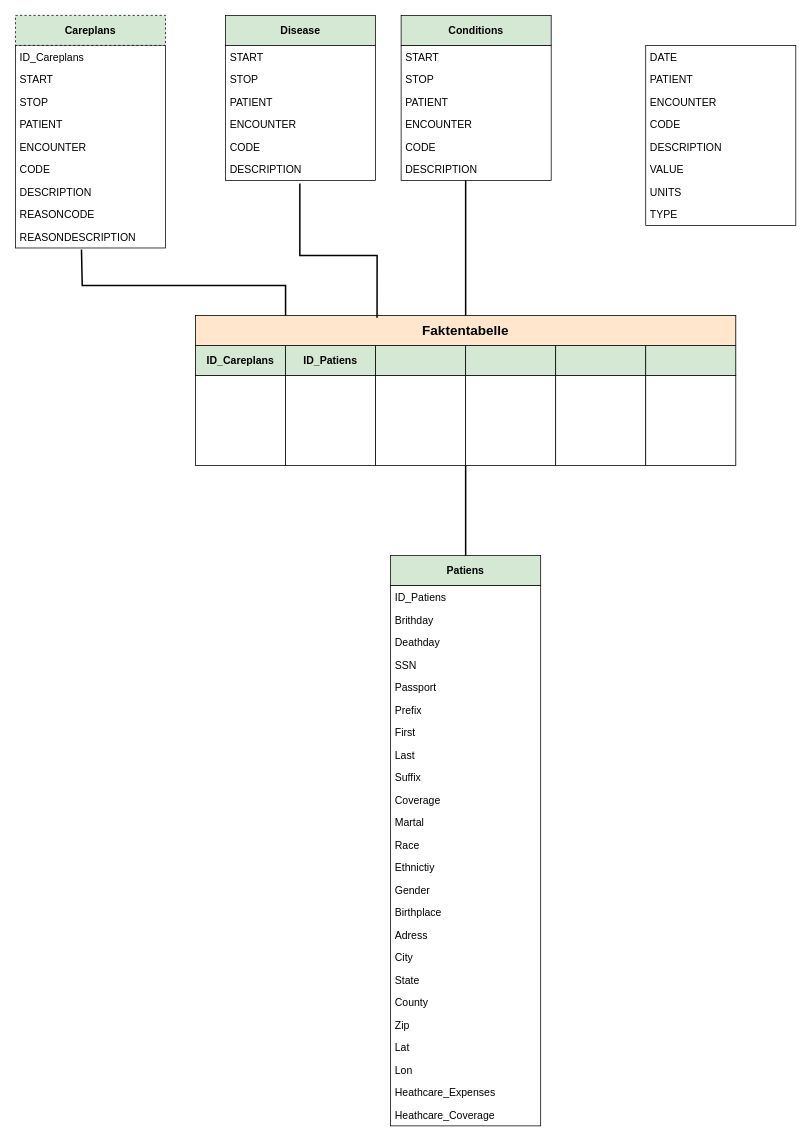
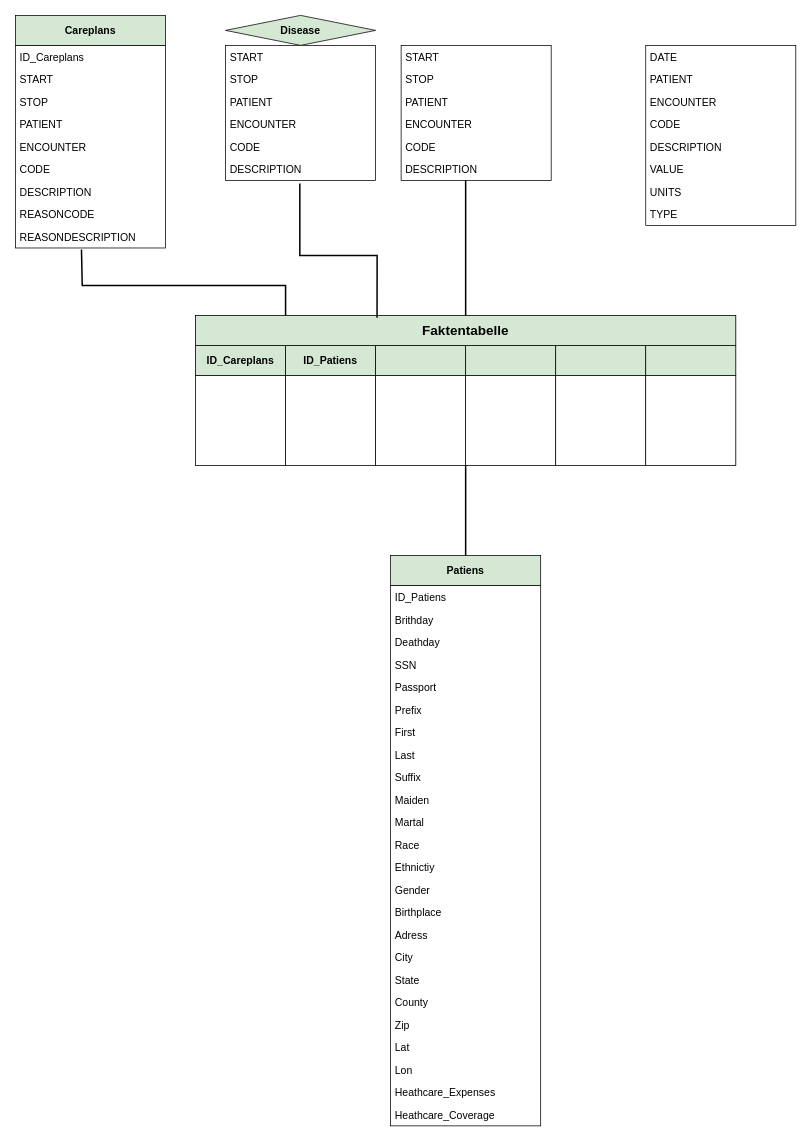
- <mxCell id="70" value="&lt;b&gt;Careplans&lt;/b&gt;" style="rounded=0;whiteSpace=wrap;html=1;fontSize=14;fillColor=#d5e8d4;strokeColor=#000000;container=0;dashed=1;" vertex="1" parent="62"><mxGeometry width="200" height="40" as="geometry" /></mxCell>
+ <mxCell id="70" value="&lt;b&gt;Careplans&lt;/b&gt;" style="rounded=0;whiteSpace=wrap;html=1;fontSize=14;fillColor=#d5e8d4;strokeColor=#000000;container=0;" vertex="1" parent="62"><mxGeometry width="200" height="40" as="geometry" /></mxCell>
- <mxCell id="54" value="&lt;div style=&quot;font-size: 14px; line-height: 19px;&quot;&gt;&lt;div&gt;&lt;b&gt;&lt;font face=&quot;Helvetica&quot;&gt;&lt;span style=&quot;background-color: transparent;&quot;&gt;Disease&lt;/span&gt;&lt;/font&gt;&lt;/b&gt;&lt;/div&gt;&lt;/div&gt;" style="rounded=0;whiteSpace=wrap;html=1;fontSize=14;fillColor=#d5e8d4;strokeColor=#000000;container=0;" vertex="1" parent="53"><mxGeometry width="200" height="40" as="geometry" /></mxCell>
+ <mxCell id="54" value="&lt;div style=&quot;font-size: 14px; line-height: 19px;&quot;&gt;&lt;div&gt;&lt;b&gt;&lt;font face=&quot;Helvetica&quot;&gt;&lt;span style=&quot;background-color: transparent;&quot;&gt;Disease&lt;/span&gt;&lt;/font&gt;&lt;/b&gt;&lt;/div&gt;&lt;/div&gt;" style="rhombus;whiteSpace=wrap;html=1;fontSize=14;fillColor=#d5e8d4;strokeColor=#000000;container=0;" vertex="1" parent="53"><mxGeometry width="200" height="40" as="geometry" /></mxCell>
- <mxCell id="82" value="&lt;div style=&quot;font-size: 14px; line-height: 19px;&quot;&gt;&lt;div&gt;&lt;b&gt;&lt;font face=&quot;Helvetica&quot;&gt;&lt;span style=&quot;background-color: transparent;&quot;&gt;Conditions&lt;/span&gt;&lt;/font&gt;&lt;/b&gt;&lt;/div&gt;&lt;/div&gt;" style="rounded=0;whiteSpace=wrap;html=1;fontSize=14;fillColor=#d5e8d4;strokeColor=#000000;container=0;" vertex="1" parent="74"><mxGeometry width="200" height="40" as="geometry" /></mxCell>
- <mxCell id="15" value="&lt;font style=&quot;font-size: 18px;&quot;&gt;&lt;b&gt;Faktentabelle&lt;/b&gt;&lt;/font&gt;" style="rounded=0;whiteSpace=wrap;html=1;labelBackgroundColor=none;fontFamily=Helvetica;fillColor=#ffe6cc;strokeColor=#000000;" vertex="1" parent="2"><mxGeometry width="720" height="40" as="geometry" /></mxCell>
+ <mxCell id="15" value="&lt;font style=&quot;font-size: 18px;&quot;&gt;&lt;b&gt;Faktentabelle&lt;/b&gt;&lt;/font&gt;" style="rounded=0;whiteSpace=wrap;html=1;labelBackgroundColor=none;fontFamily=Helvetica;fillColor=#d5e8d4;strokeColor=#000000;" vertex="1" parent="2"><mxGeometry width="720" height="40" as="geometry" /></mxCell>
- <mxCell id="28" value="Coverage" style="text;strokeColor=none;fillColor=none;align=left;verticalAlign=middle;spacingLeft=4;spacingRight=4;overflow=hidden;points=[[0,0.5],[1,0.5]];portConstraint=eastwest;rotatable=0;labelBackgroundColor=none;fontSize=14;" parent="16" vertex="1"><mxGeometry y="310" width="200" height="30" as="geometry" /></mxCell>
+ <mxCell id="28" value="Maiden" style="text;strokeColor=none;fillColor=none;align=left;verticalAlign=middle;spacingLeft=4;spacingRight=4;overflow=hidden;points=[[0,0.5],[1,0.5]];portConstraint=eastwest;rotatable=0;labelBackgroundColor=none;fontSize=14;" parent="16" vertex="1"><mxGeometry y="310" width="200" height="30" as="geometry" /></mxCell>
